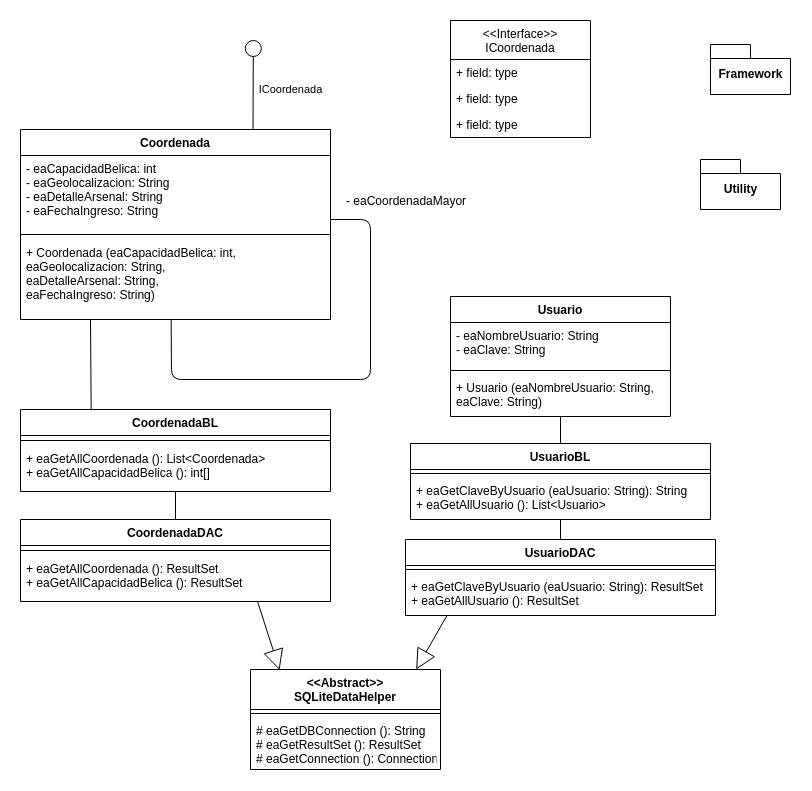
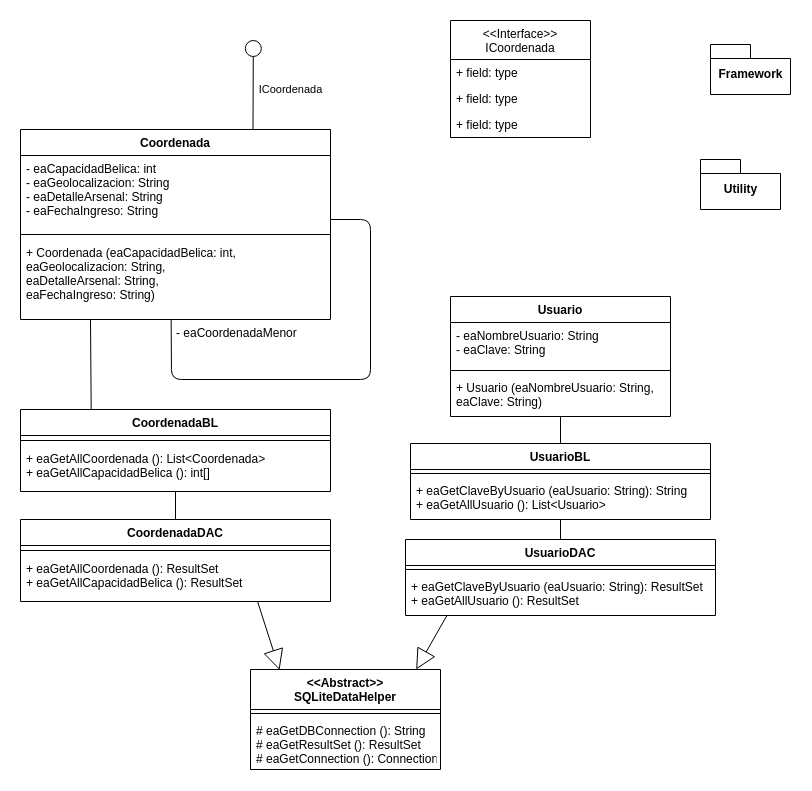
- <mxCell id="10" value="- eaCoordenadaMayor" style="text;strokeColor=none;fillColor=none;align=left;verticalAlign=top;spacingLeft=4;spacingRight=4;overflow=hidden;rotatable=0;points=[[0,0.5],[1,0.5]];portConstraint=eastwest;" parent="1" vertex="1"><mxGeometry x="340" y="187" width="140" height="74" as="geometry" /></mxCell>
+ <mxCell id="11" value="- eaCoordenadaMenor" style="text;strokeColor=none;fillColor=none;align=left;verticalAlign=top;spacingLeft=4;spacingRight=4;overflow=hidden;rotatable=0;points=[[0,0.5],[1,0.5]];portConstraint=eastwest;" parent="1" vertex="1"><mxGeometry x="170" y="319" width="140" height="74" as="geometry" /></mxCell>
